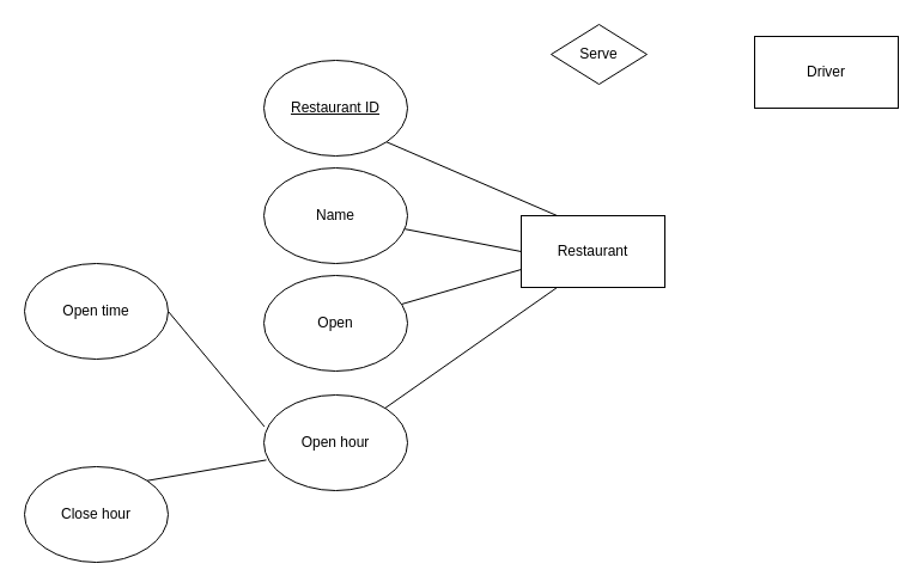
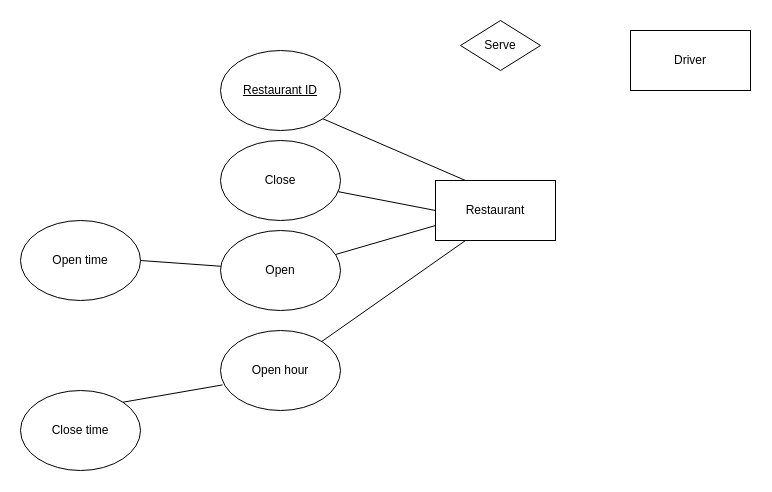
- <mxCell id="8" value="Name" style="ellipse;whiteSpace=wrap;html=1;" vertex="1" parent="1"><mxGeometry x="220" y="140" width="120" height="80" as="geometry" /></mxCell>
+ <mxCell id="8" value="Close" style="ellipse;whiteSpace=wrap;html=1;" vertex="1" parent="1"><mxGeometry x="220" y="140" width="120" height="80" as="geometry" /></mxCell>
- <mxCell id="14" style="edgeStyle=none;rounded=0;orthogonalLoop=1;jettySize=auto;html=1;exitX=1;exitY=0.5;exitDx=0;exitDy=0;entryX=0.003;entryY=0.33;entryDx=0;entryDy=0;entryPerimeter=0;endArrow=none;startFill=0;" edge="1" parent="1" source="11" target="10"><mxGeometry relative="1" as="geometry" /></mxCell>
+ <mxCell id="14" style="edgeStyle=none;rounded=0;orthogonalLoop=1;jettySize=auto;html=1;exitX=1;exitY=0.5;exitDx=0;exitDy=0;endArrow=none;startFill=0;" edge="1" parent="1" source="11" target="9"><mxGeometry relative="1" as="geometry" /></mxCell>
- <mxCell id="12" value="Close hour" style="ellipse;whiteSpace=wrap;html=1;" vertex="1" parent="1"><mxGeometry x="20" y="390" width="120" height="80" as="geometry" /></mxCell>
+ <mxCell id="12" value="Close time" style="ellipse;whiteSpace=wrap;html=1;" vertex="1" parent="1"><mxGeometry x="20" y="390" width="120" height="80" as="geometry" /></mxCell>
